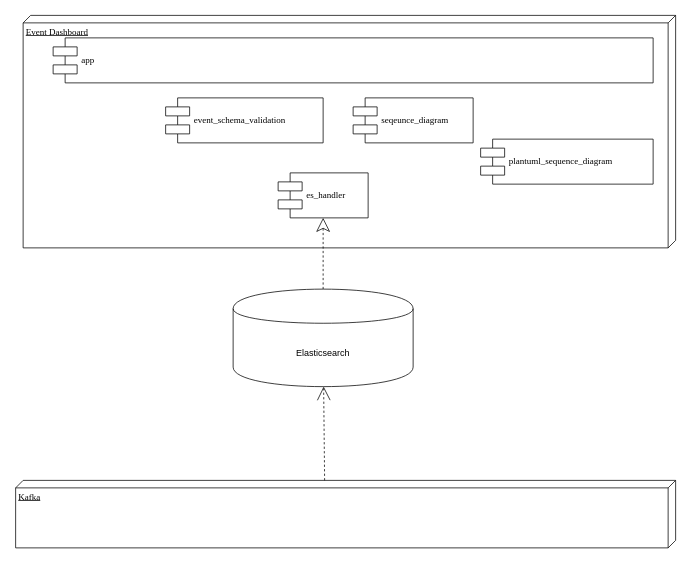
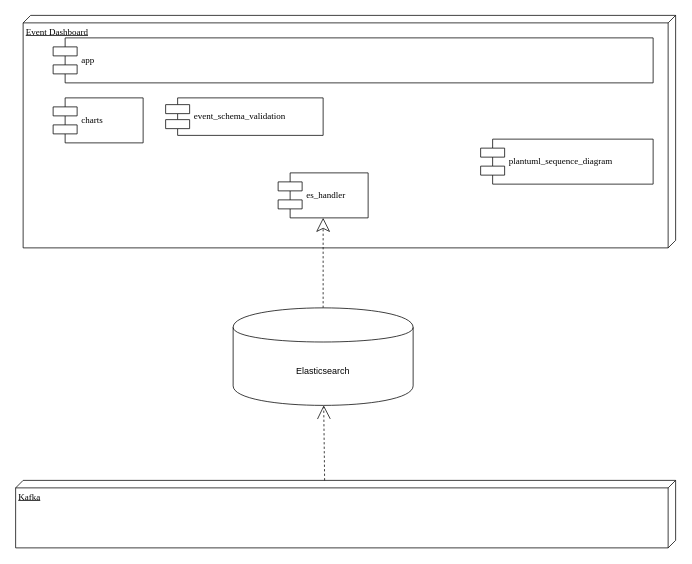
+ <mxCell id="3" value="charts" style="shape=component;align=left;spacingLeft=36;rounded=0;shadow=0;comic=0;labelBackgroundColor=none;strokeWidth=1;fontFamily=Verdana;fontSize=12;html=1;" parent="1" vertex="1"><mxGeometry x="70" y="130" width="120" height="60" as="geometry" /></mxCell>
- <mxCell id="9" value="event_schema_validation" style="shape=component;align=left;spacingLeft=36;rounded=0;shadow=0;comic=0;labelBackgroundColor=none;strokeWidth=1;fontFamily=Verdana;fontSize=12;html=1;" vertex="1" parent="1"><mxGeometry x="220" y="130" width="210" height="60" as="geometry" /></mxCell>
+ <mxCell id="9" value="event_schema_validation" style="shape=component;align=left;spacingLeft=36;rounded=0;shadow=0;comic=0;labelBackgroundColor=none;strokeWidth=1;fontFamily=Verdana;fontSize=12;html=1;" vertex="1" parent="1"><mxGeometry x="220" y="130" width="210" height="50" as="geometry" /></mxCell>
- <mxCell id="12" value="seqeunce_diagram" style="shape=component;align=left;spacingLeft=36;rounded=0;shadow=0;comic=0;labelBackgroundColor=none;strokeWidth=1;fontFamily=Verdana;fontSize=12;html=1;" vertex="1" parent="1"><mxGeometry x="470" y="130" width="160" height="60" as="geometry" /></mxCell>
- <mxCell id="7" value="Elasticsearch" style="shape=cylinder;whiteSpace=wrap;html=1;boundedLbl=1;backgroundOutline=1;" vertex="1" parent="1"><mxGeometry x="310" y="385" width="240" height="130" as="geometry" /></mxCell>
+ <mxCell id="7" value="Elasticsearch" style="shape=cylinder;whiteSpace=wrap;html=1;boundedLbl=1;backgroundOutline=1;" vertex="1" parent="1"><mxGeometry x="310" y="410" width="240" height="130" as="geometry" /></mxCell>
